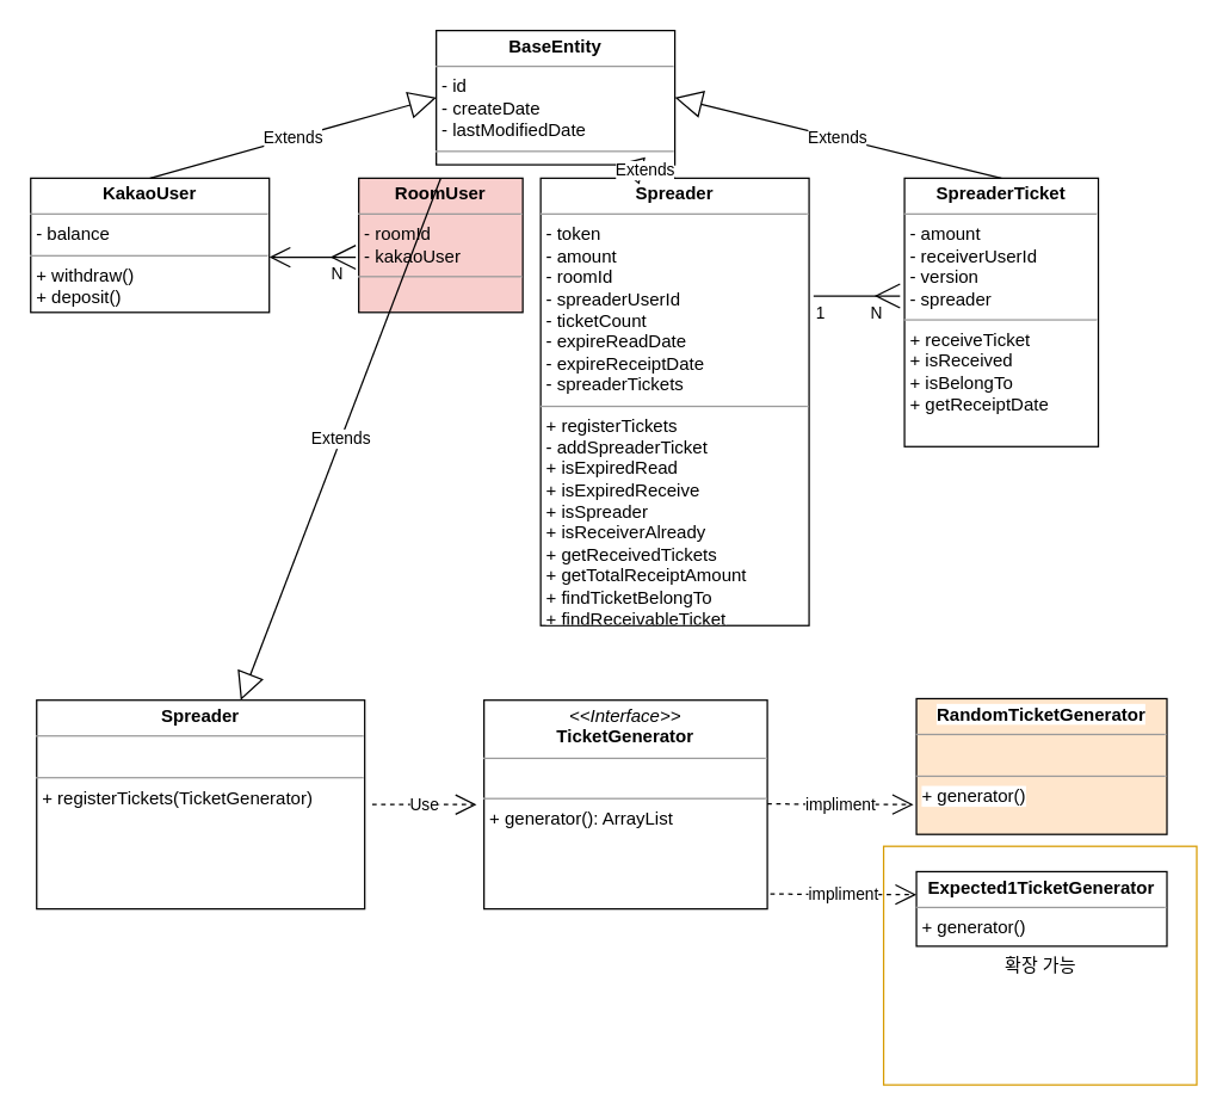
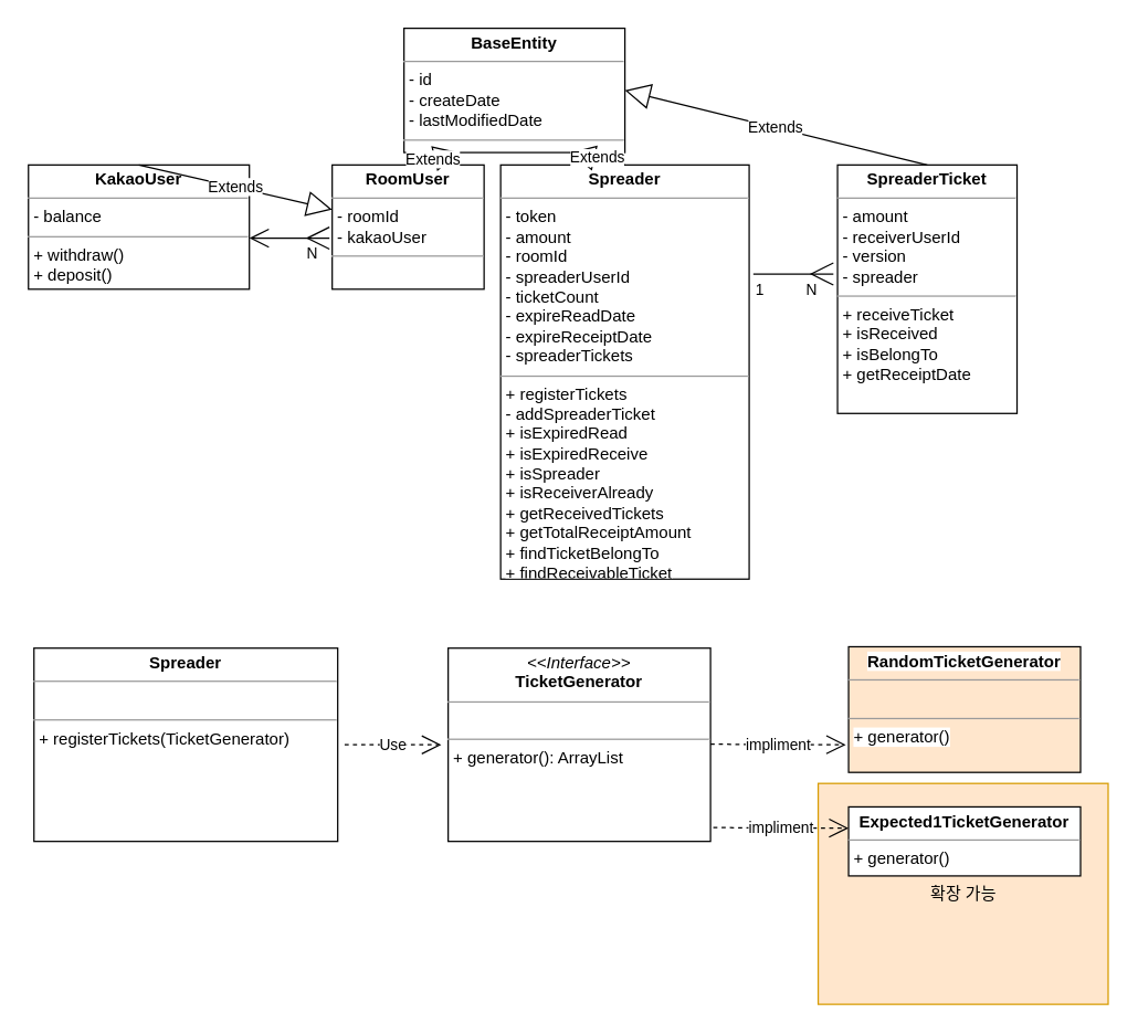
- <mxCell id="5" value="Extends" style="endArrow=block;endSize=16;endFill=0;html=1;entryX=0;entryY=0.5;entryDx=0;entryDy=0;exitX=0.5;exitY=0;exitDx=0;exitDy=0;" edge="1" parent="1" source="4" target="3"><mxGeometry width="160" relative="1" as="geometry"><mxPoint x="162" y="29" as="sourcePoint" /><mxPoint x="322" y="29" as="targetPoint" /></mxGeometry></mxCell>
+ <mxCell id="5" value="Extends" style="endArrow=block;endSize=16;endFill=0;html=1;exitX=0.5;exitY=0;exitDx=0;exitDy=0;" edge="1" parent="1" source="4" target="6"><mxGeometry width="160" relative="1" as="geometry"><mxPoint x="162" y="29" as="sourcePoint" /><mxPoint x="322" y="29" as="targetPoint" /></mxGeometry></mxCell>
- <mxCell id="6" value="&lt;p style=&quot;margin: 0px ; margin-top: 4px ; text-align: center&quot;&gt;&lt;b&gt;RoomUser&lt;/b&gt;&lt;/p&gt;&lt;hr size=&quot;1&quot;&gt;&lt;p style=&quot;margin: 0px ; margin-left: 4px&quot;&gt;- roomId&lt;/p&gt;&lt;p style=&quot;margin: 0px ; margin-left: 4px&quot;&gt;&lt;span&gt;- kakaoUser&amp;nbsp;&lt;/span&gt;&lt;/p&gt;&lt;hr size=&quot;1&quot;&gt;&lt;p style=&quot;margin: 0px ; margin-left: 4px&quot;&gt;&lt;br&gt;&lt;/p&gt;" style="verticalAlign=top;align=left;overflow=fill;fontSize=12;fontFamily=Helvetica;html=1;fillColor=#f8cecc;" vertex="1" parent="1"><mxGeometry x="240" y="119" width="110" height="90" as="geometry" /></mxCell>
+ <mxCell id="6" value="&lt;p style=&quot;margin: 0px ; margin-top: 4px ; text-align: center&quot;&gt;&lt;b&gt;RoomUser&lt;/b&gt;&lt;/p&gt;&lt;hr size=&quot;1&quot;&gt;&lt;p style=&quot;margin: 0px ; margin-left: 4px&quot;&gt;- roomId&lt;/p&gt;&lt;p style=&quot;margin: 0px ; margin-left: 4px&quot;&gt;&lt;span&gt;- kakaoUser&amp;nbsp;&lt;/span&gt;&lt;/p&gt;&lt;hr size=&quot;1&quot;&gt;&lt;p style=&quot;margin: 0px ; margin-left: 4px&quot;&gt;&lt;br&gt;&lt;/p&gt;" style="verticalAlign=top;align=left;overflow=fill;fontSize=12;fontFamily=Helvetica;html=1;" vertex="1" parent="1"><mxGeometry x="240" y="119" width="110" height="90" as="geometry" /></mxCell>
- <mxCell id="7" value="Extends" style="endArrow=block;endSize=16;endFill=0;html=1;exitX=0.5;exitY=0;exitDx=0;exitDy=0;" edge="1" source="6" parent="1" target="16"><mxGeometry width="160" relative="1" as="geometry"><mxPoint x="342" y="29" as="sourcePoint" /><mxPoint x="552" y="-21" as="targetPoint" /></mxGeometry></mxCell>
+ <mxCell id="7" value="Extends" style="endArrow=block;endSize=16;endFill=0;html=1;entryX=0.25;entryY=1;entryDx=0;entryDy=0;exitX=0.5;exitY=0;exitDx=0;exitDy=0;" edge="1" source="6" parent="1" target="3"><mxGeometry width="160" relative="1" as="geometry"><mxPoint x="342" y="29" as="sourcePoint" /><mxPoint x="552" y="-21" as="targetPoint" /></mxGeometry></mxCell>
- <mxCell id="2" value="확장 가능" style="html=1;labelBackgroundColor=none;fillColor=#ffffff;strokeColor=#d79b00;" vertex="1" parent="1"><mxGeometry x="592" y="567" width="210" height="160" as="geometry" /></mxCell>
+ <mxCell id="2" value="확장 가능" style="html=1;labelBackgroundColor=none;fillColor=#ffe6cc;strokeColor=#d79b00;" vertex="1" parent="1"><mxGeometry x="592" y="567" width="210" height="160" as="geometry" /></mxCell>
